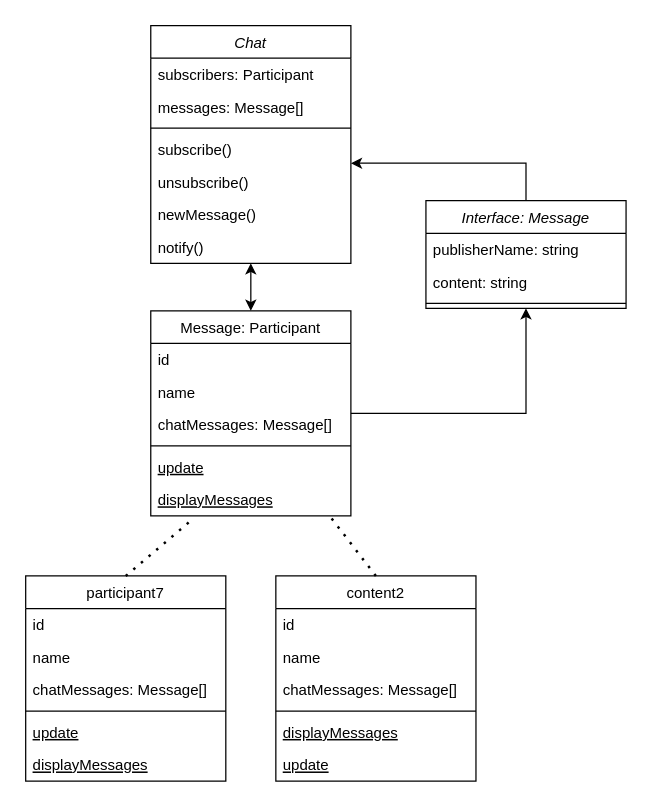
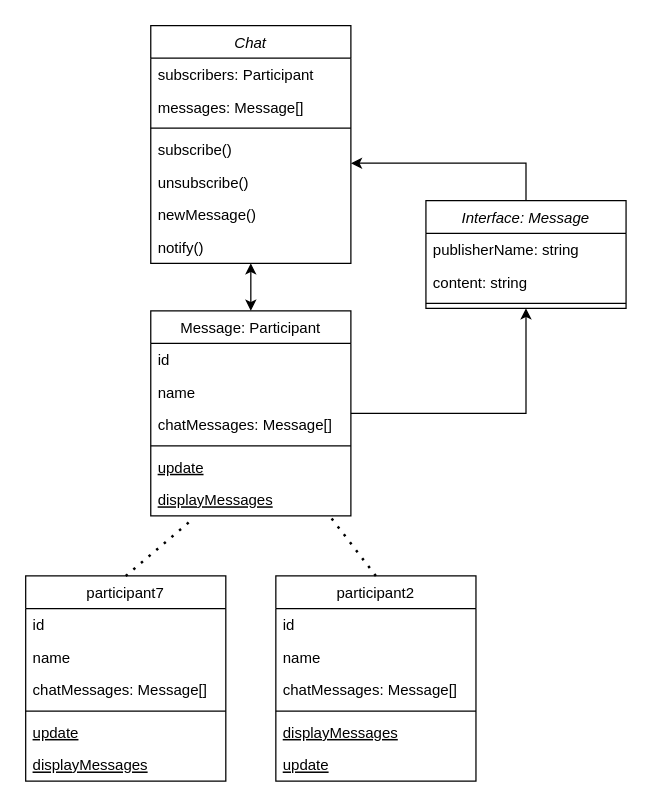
- <mxCell id="21" value="content2" style="swimlane;fontStyle=0;align=center;verticalAlign=top;childLayout=stackLayout;horizontal=1;startSize=26;horizontalStack=0;resizeParent=1;resizeLast=0;collapsible=1;marginBottom=0;rounded=0;shadow=0;strokeWidth=1;" parent="1" vertex="1"><mxGeometry x="220" y="460" width="160" height="164" as="geometry"><mxRectangle x="130" y="380" width="160" height="26" as="alternateBounds" /></mxGeometry></mxCell>
+ <mxCell id="21" value="participant2" style="swimlane;fontStyle=0;align=center;verticalAlign=top;childLayout=stackLayout;horizontal=1;startSize=26;horizontalStack=0;resizeParent=1;resizeLast=0;collapsible=1;marginBottom=0;rounded=0;shadow=0;strokeWidth=1;" parent="1" vertex="1"><mxGeometry x="220" y="460" width="160" height="164" as="geometry"><mxRectangle x="130" y="380" width="160" height="26" as="alternateBounds" /></mxGeometry></mxCell>
